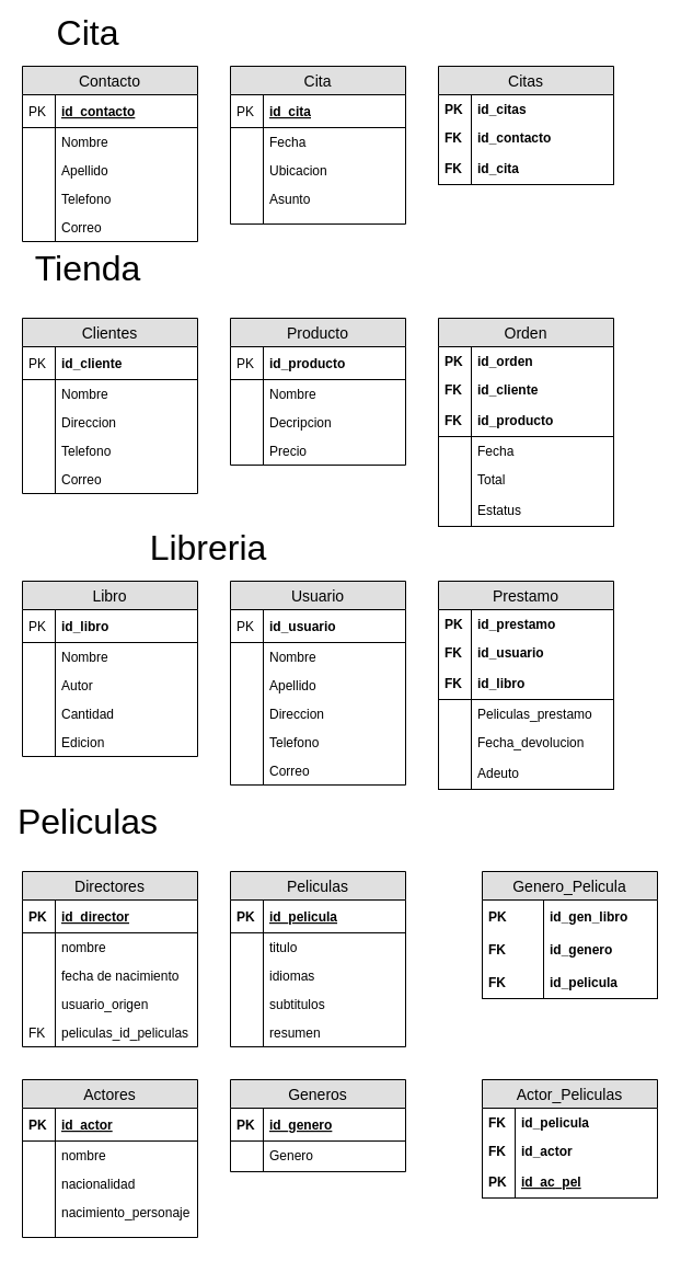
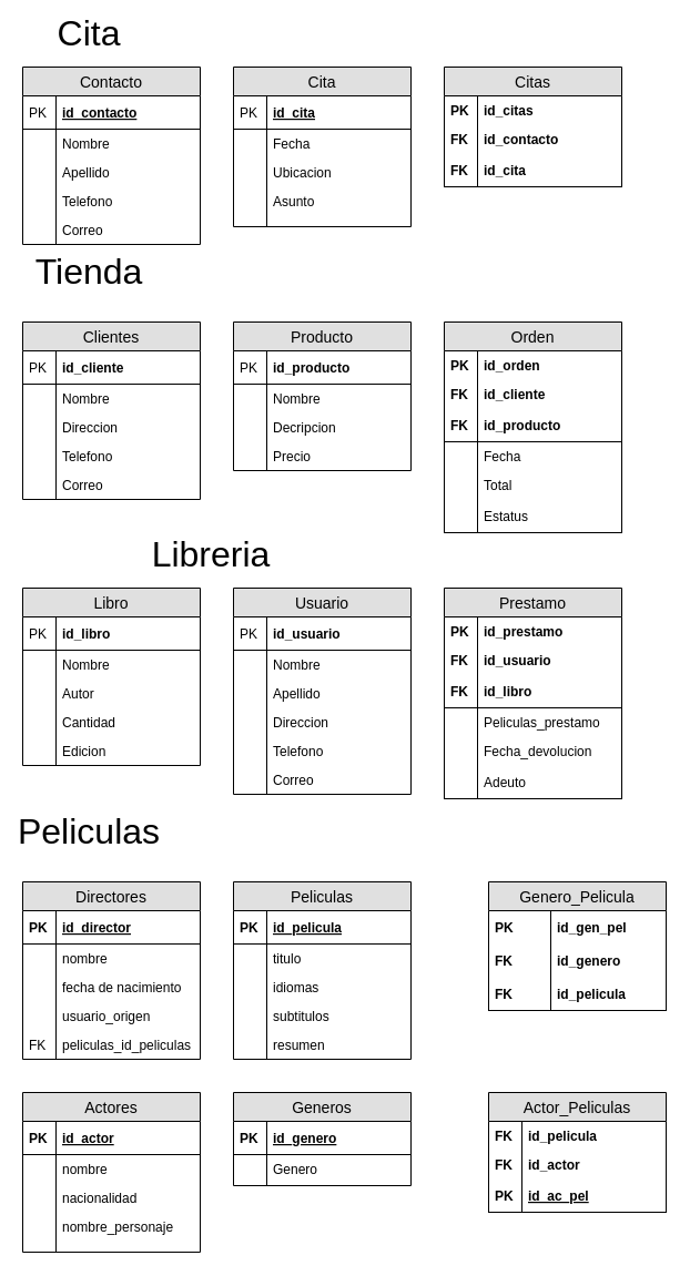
- <mxCell id="117" value="id_gen_libro" style="shape=partialRectangle;top=0;left=0;right=0;bottom=0;align=left;verticalAlign=middle;fillColor=none;spacingLeft=60;spacingRight=4;overflow=hidden;rotatable=0;points=[[0,0.5],[1,0.5]];portConstraint=eastwest;dropTarget=0;fontStyle=1;fontSize=12;" vertex="1" parent="116"><mxGeometry y="26" width="160" height="30" as="geometry" /></mxCell>
+ <mxCell id="117" value="id_gen_pel" style="shape=partialRectangle;top=0;left=0;right=0;bottom=0;align=left;verticalAlign=middle;fillColor=none;spacingLeft=60;spacingRight=4;overflow=hidden;rotatable=0;points=[[0,0.5],[1,0.5]];portConstraint=eastwest;dropTarget=0;fontStyle=1;fontSize=12;" vertex="1" parent="116"><mxGeometry y="26" width="160" height="30" as="geometry" /></mxCell>
- <mxCell id="130" value="nacimiento_personaje" style="shape=partialRectangle;top=0;left=0;right=0;bottom=0;align=left;verticalAlign=top;fillColor=none;spacingLeft=34;spacingRight=4;overflow=hidden;rotatable=0;points=[[0,0.5],[1,0.5]];portConstraint=eastwest;dropTarget=0;fontSize=12;" vertex="1" parent="123"><mxGeometry y="108" width="160" height="26" as="geometry" /></mxCell>
+ <mxCell id="130" value="nombre_personaje" style="shape=partialRectangle;top=0;left=0;right=0;bottom=0;align=left;verticalAlign=top;fillColor=none;spacingLeft=34;spacingRight=4;overflow=hidden;rotatable=0;points=[[0,0.5],[1,0.5]];portConstraint=eastwest;dropTarget=0;fontSize=12;" vertex="1" parent="123"><mxGeometry y="108" width="160" height="26" as="geometry" /></mxCell>
